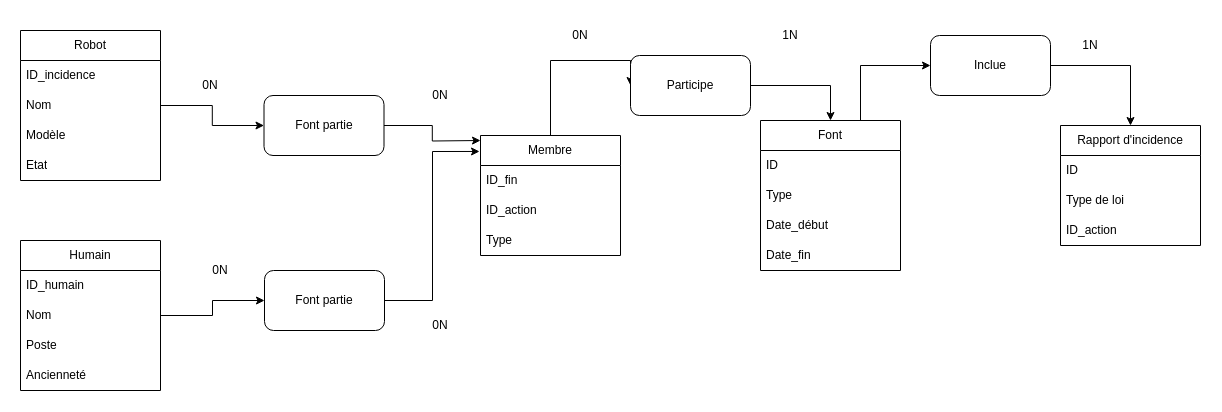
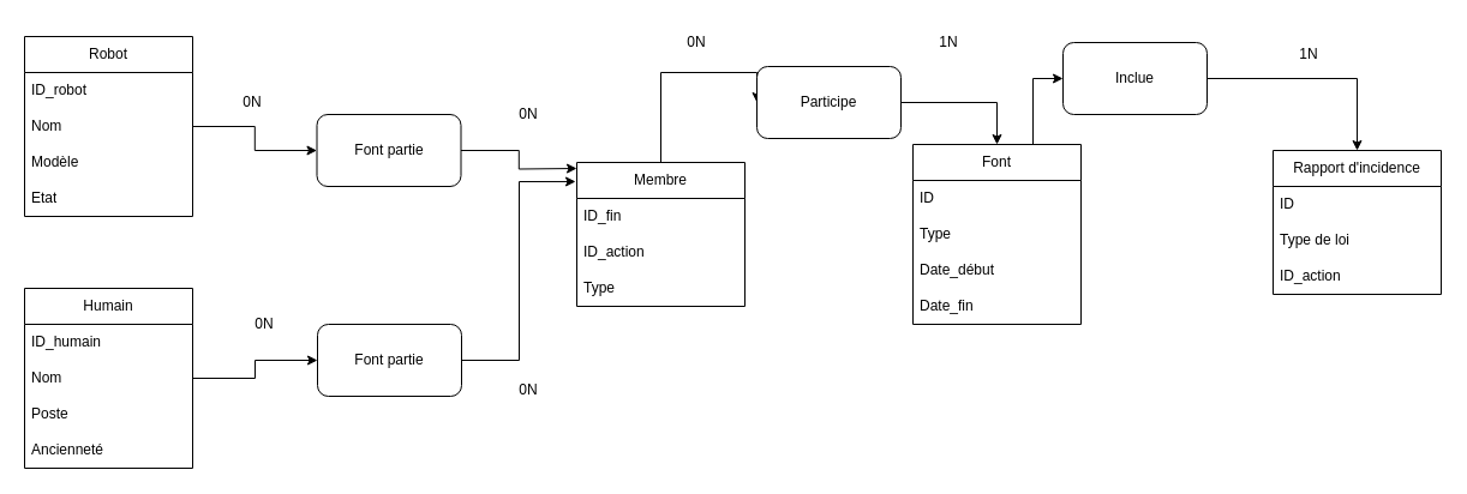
- <mxCell id="42" value="Inclue" style="rounded=1;whiteSpace=wrap;html=1;" vertex="1" parent="1"><mxGeometry x="930" y="35" width="120" height="60" as="geometry" /></mxCell>
+ <mxCell id="42" value="Inclue" style="rounded=1;whiteSpace=wrap;html=1;" vertex="1" parent="1"><mxGeometry x="885" y="35" width="120" height="60" as="geometry" /></mxCell>
- <mxCell id="4" value="ID_incidence" style="text;strokeColor=none;fillColor=none;align=left;verticalAlign=middle;spacingLeft=4;spacingRight=4;overflow=hidden;points=[[0,0.5],[1,0.5]];portConstraint=eastwest;rotatable=0;whiteSpace=wrap;html=1;" parent="3" vertex="1"><mxGeometry y="30" width="140" height="30" as="geometry" /></mxCell>
+ <mxCell id="4" value="ID_robot" style="text;strokeColor=none;fillColor=none;align=left;verticalAlign=middle;spacingLeft=4;spacingRight=4;overflow=hidden;points=[[0,0.5],[1,0.5]];portConstraint=eastwest;rotatable=0;whiteSpace=wrap;html=1;" parent="3" vertex="1"><mxGeometry y="30" width="140" height="30" as="geometry" /></mxCell>
